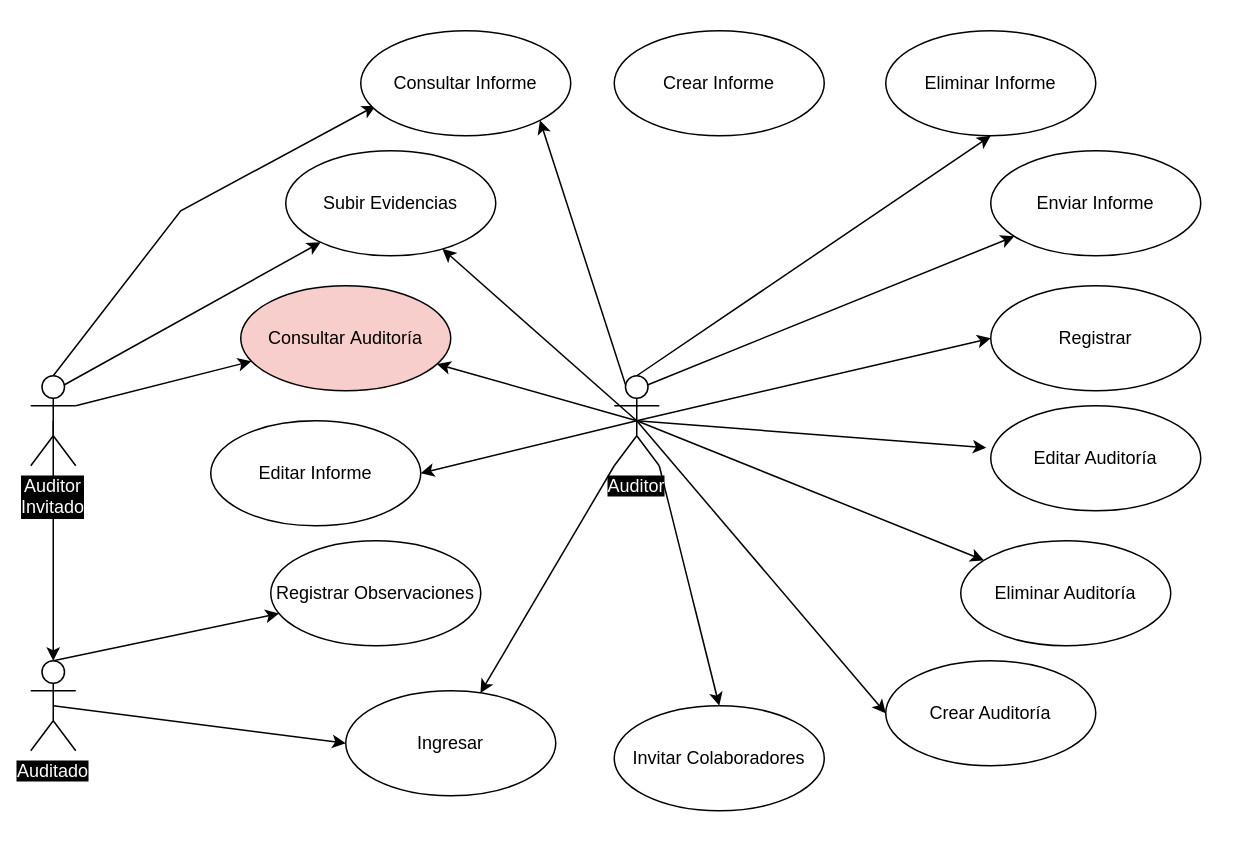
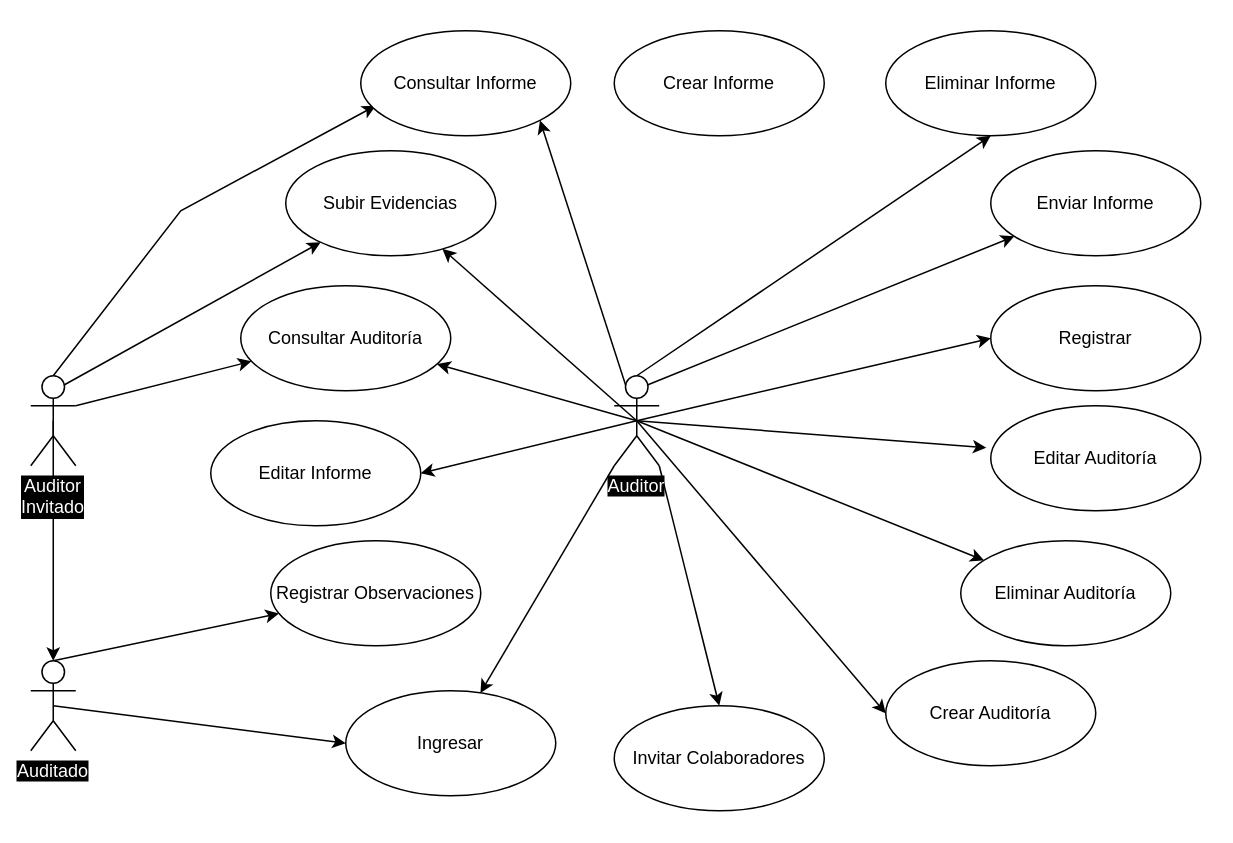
- <mxCell id="32" value="Consultar&amp;nbsp;Auditoría" style="ellipse;whiteSpace=wrap;html=1;fillColor=#f8cecc;" parent="1" vertex="1"><mxGeometry x="160" y="190" width="140" height="70" as="geometry" /></mxCell>
+ <mxCell id="32" value="Consultar&amp;nbsp;Auditoría" style="ellipse;whiteSpace=wrap;html=1;" parent="1" vertex="1"><mxGeometry x="160" y="190" width="140" height="70" as="geometry" /></mxCell>
